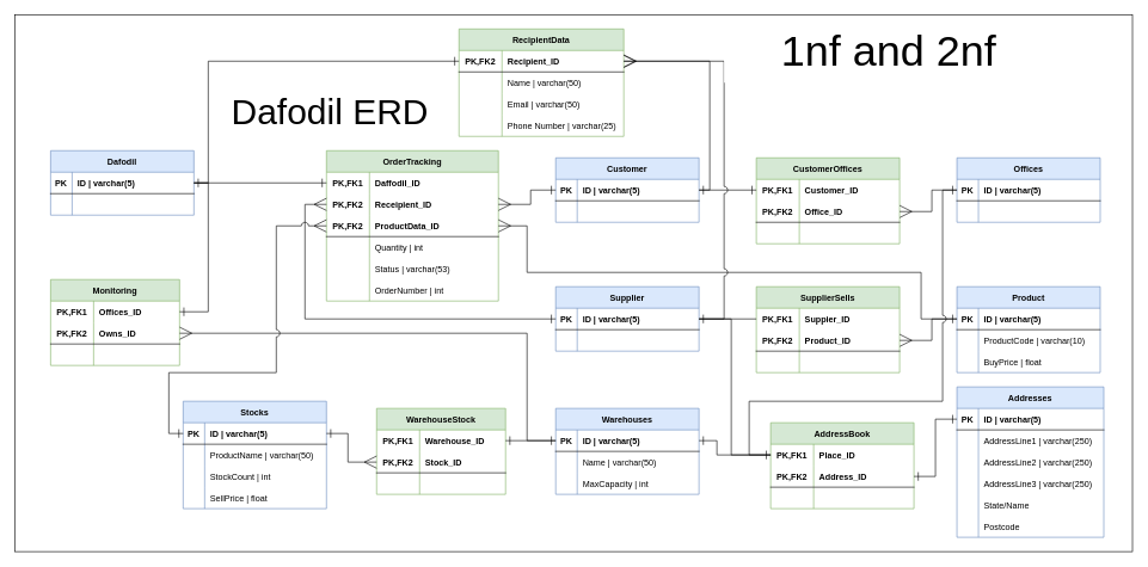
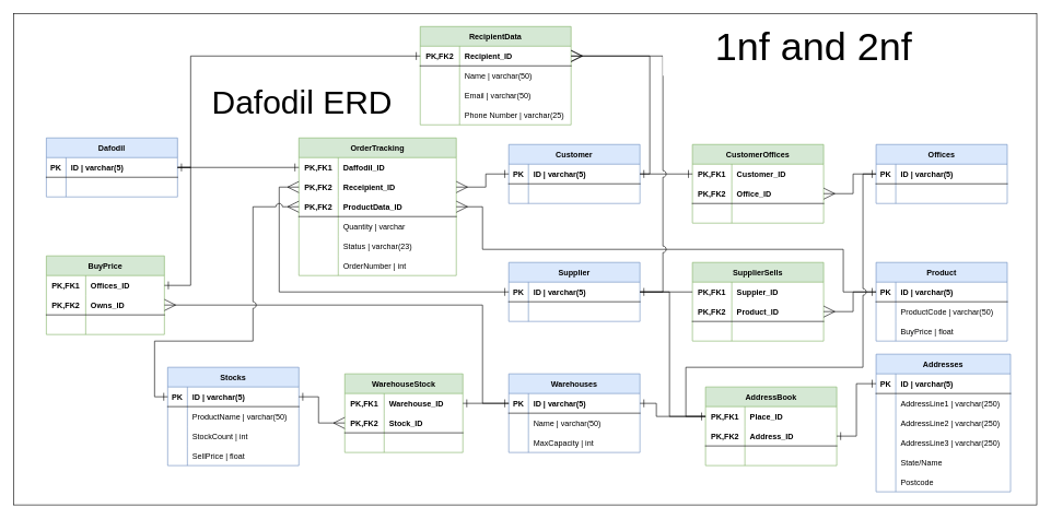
- <mxCell id="50" value="Quantity | int" style="shape=partialRectangle;connectable=0;fillColor=none;top=0;left=0;bottom=0;right=0;align=left;spacingLeft=6;overflow=hidden;strokeColor=default;" parent="48" vertex="1"><mxGeometry x="60" width="180" height="30" as="geometry"><mxRectangle width="180" height="30" as="alternateBounds" /></mxGeometry></mxCell>
+ <mxCell id="50" value="Quantity | varchar" style="shape=partialRectangle;connectable=0;fillColor=none;top=0;left=0;bottom=0;right=0;align=left;spacingLeft=6;overflow=hidden;strokeColor=default;" parent="48" vertex="1"><mxGeometry x="60" width="180" height="30" as="geometry"><mxRectangle width="180" height="30" as="alternateBounds" /></mxGeometry></mxCell>
- <mxCell id="53" value="Status | varchar(53)" style="shape=partialRectangle;connectable=0;fillColor=none;top=0;left=0;bottom=0;right=0;align=left;spacingLeft=6;overflow=hidden;strokeColor=default;" parent="51" vertex="1"><mxGeometry x="60" width="180" height="30" as="geometry"><mxRectangle width="180" height="30" as="alternateBounds" /></mxGeometry></mxCell>
+ <mxCell id="53" value="Status | varchar(23)" style="shape=partialRectangle;connectable=0;fillColor=none;top=0;left=0;bottom=0;right=0;align=left;spacingLeft=6;overflow=hidden;strokeColor=default;" parent="51" vertex="1"><mxGeometry x="60" width="180" height="30" as="geometry"><mxRectangle width="180" height="30" as="alternateBounds" /></mxGeometry></mxCell>
- <mxCell id="3" value="Monitoring" style="shape=table;startSize=30;container=1;collapsible=1;childLayout=tableLayout;fixedRows=1;rowLines=0;fontStyle=1;align=center;resizeLast=1;strokeColor=#82b366;fillColor=#d5e8d4;" parent="1" vertex="1"><mxGeometry x="70" y="390" width="180" height="120" as="geometry" /></mxCell>
+ <mxCell id="3" value="BuyPrice" style="shape=table;startSize=30;container=1;collapsible=1;childLayout=tableLayout;fixedRows=1;rowLines=0;fontStyle=1;align=center;resizeLast=1;strokeColor=#82b366;fillColor=#d5e8d4;" parent="1" vertex="1"><mxGeometry x="70" y="390" width="180" height="120" as="geometry" /></mxCell>
- <mxCell id="99" value="ProductCode | varchar(10)" style="shape=partialRectangle;connectable=0;fillColor=none;top=0;left=0;bottom=0;right=0;align=left;spacingLeft=6;overflow=hidden;strokeColor=default;" parent="97" vertex="1"><mxGeometry x="30" width="170" height="30" as="geometry"><mxRectangle width="170" height="30" as="alternateBounds" /></mxGeometry></mxCell>
+ <mxCell id="99" value="ProductCode | varchar(50)" style="shape=partialRectangle;connectable=0;fillColor=none;top=0;left=0;bottom=0;right=0;align=left;spacingLeft=6;overflow=hidden;strokeColor=default;" parent="97" vertex="1"><mxGeometry x="30" width="170" height="30" as="geometry"><mxRectangle width="170" height="30" as="alternateBounds" /></mxGeometry></mxCell>
